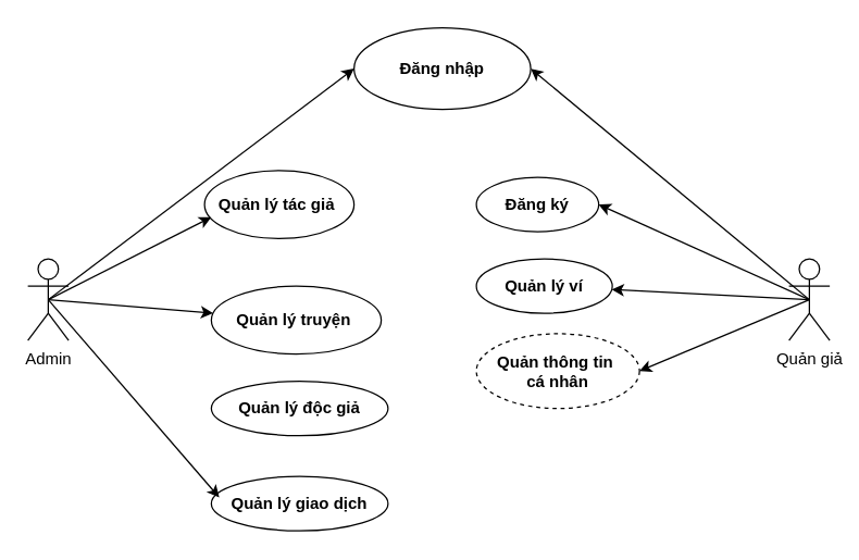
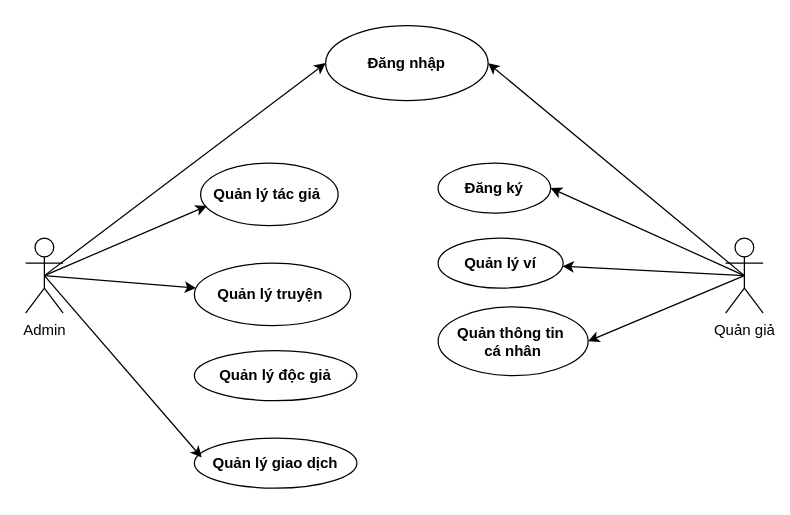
- <mxCell id="4" value="Quản lý tác giả&amp;nbsp;" style="ellipse;whiteSpace=wrap;html=1;fontStyle=1" vertex="1" parent="1"><mxGeometry x="150" y="125" width="110" height="50" as="geometry" /></mxCell>
+ <mxCell id="4" value="Quản lý tác giả&amp;nbsp;" style="ellipse;whiteSpace=wrap;html=1;fontStyle=1" vertex="1" parent="1"><mxGeometry x="160" y="130" width="110" height="50" as="geometry" /></mxCell>
- <mxCell id="17" value="Quản thông tin&amp;nbsp;&lt;div&gt;cá nhân&lt;/div&gt;" style="ellipse;whiteSpace=wrap;html=1;fontStyle=1;dashed=1;" vertex="1" parent="1"><mxGeometry x="350" y="245" width="120" height="55" as="geometry" /></mxCell>
+ <mxCell id="17" value="Quản thông tin&amp;nbsp;&lt;div&gt;cá nhân&lt;/div&gt;" style="ellipse;whiteSpace=wrap;html=1;fontStyle=1" vertex="1" parent="1"><mxGeometry x="350" y="245" width="120" height="55" as="geometry" /></mxCell>
